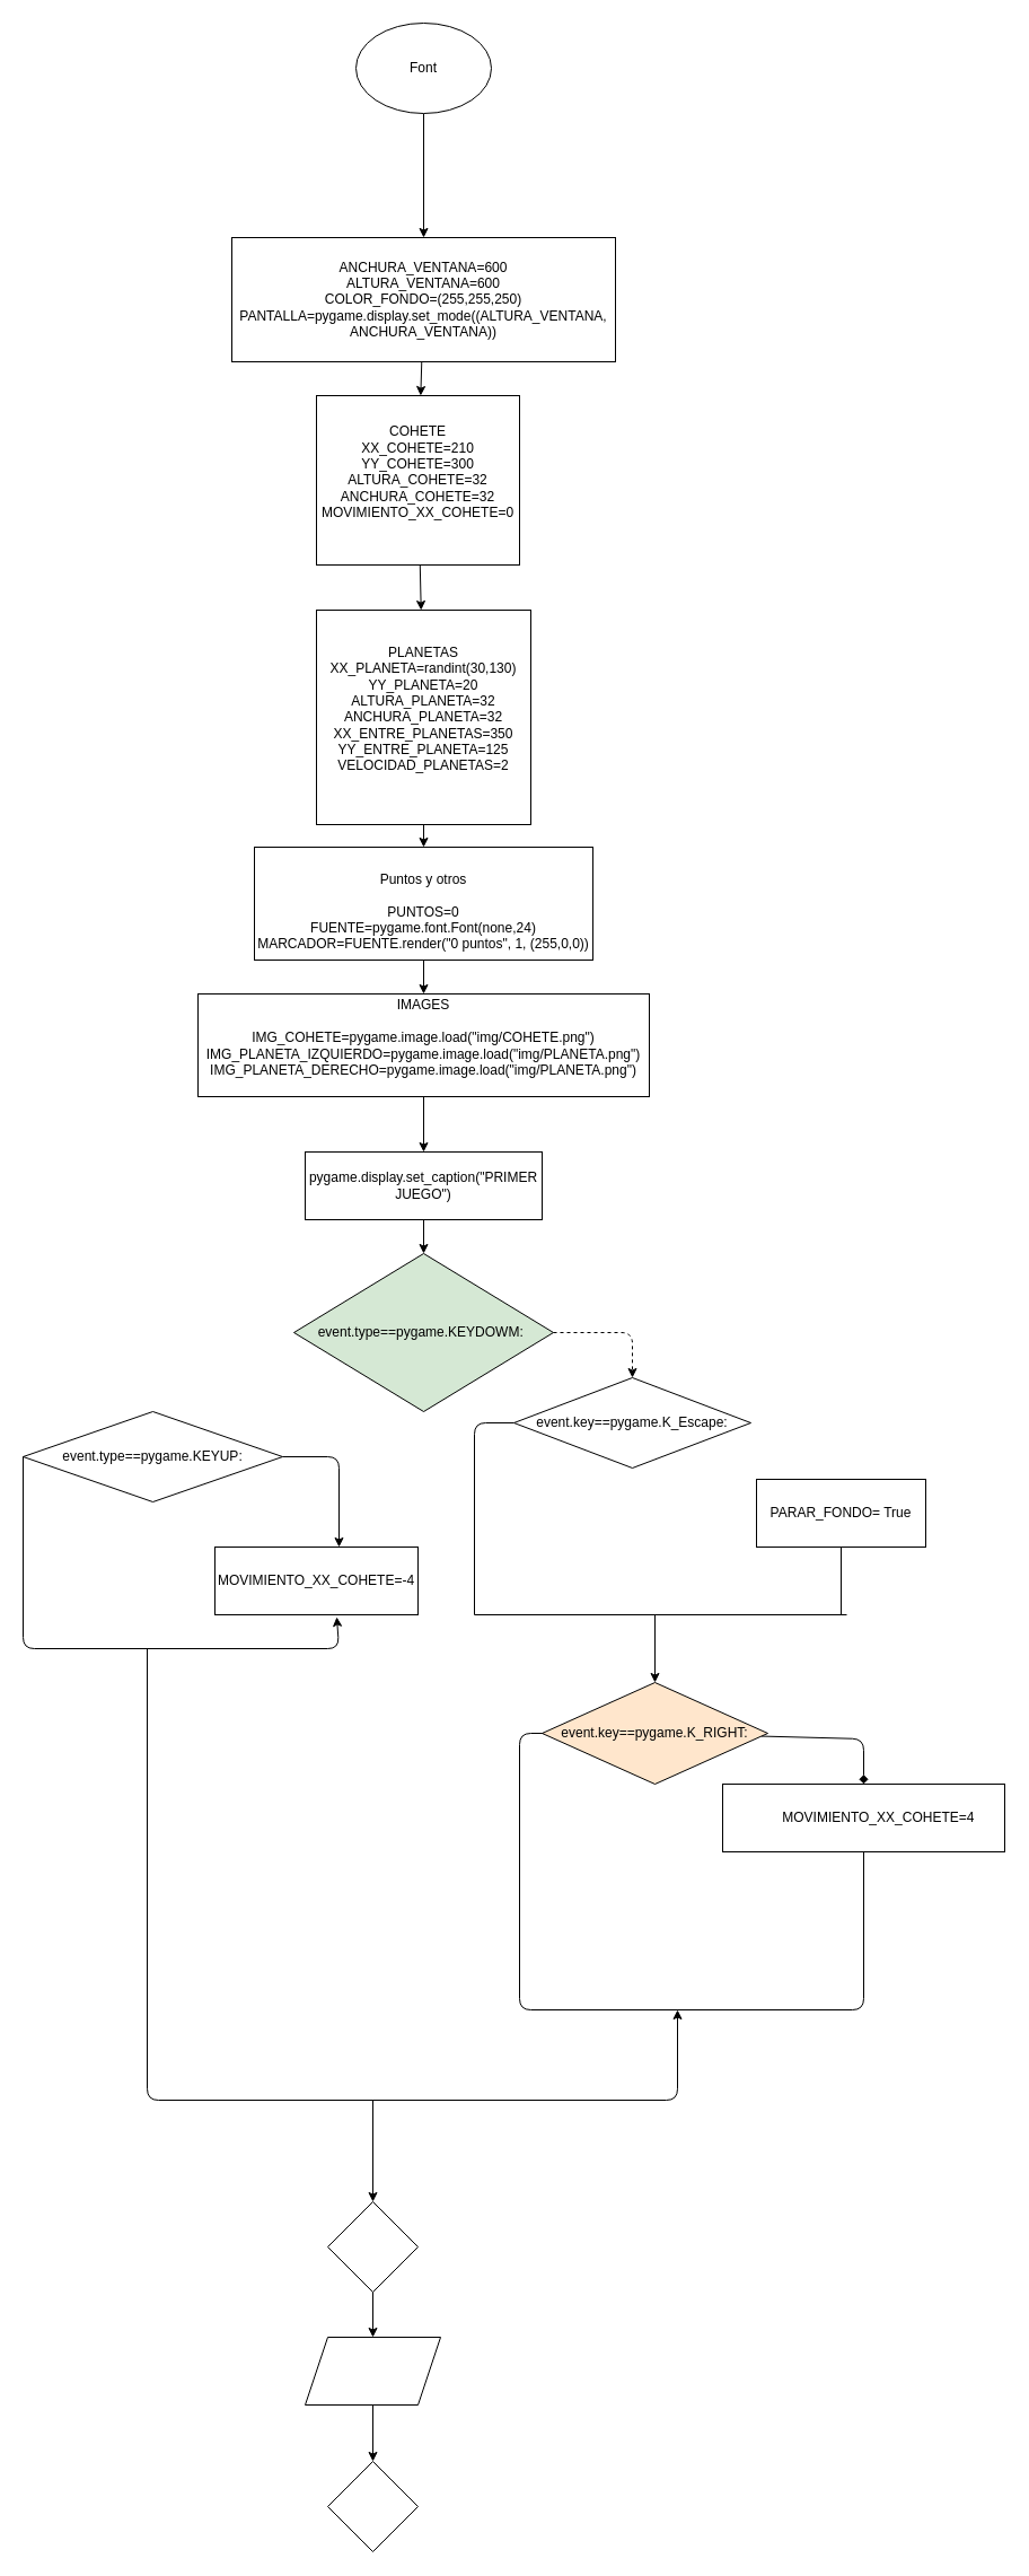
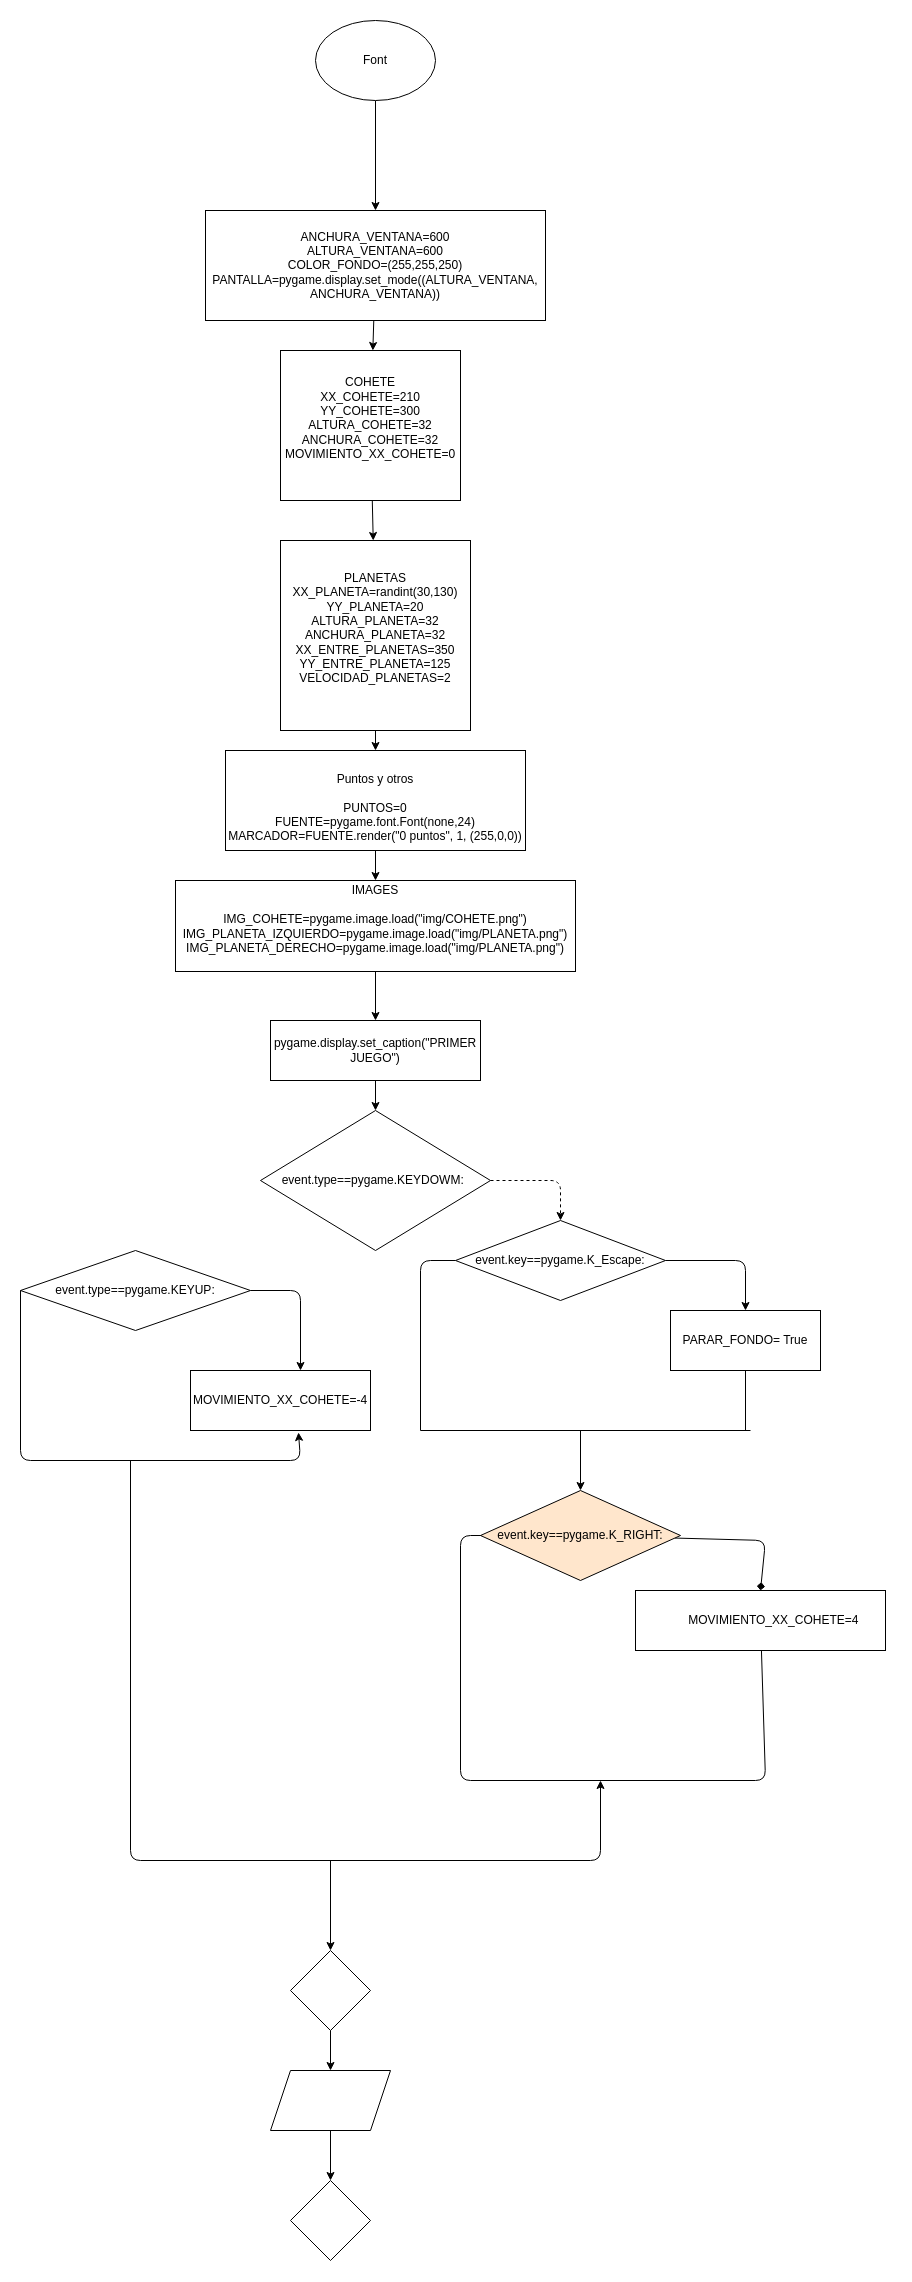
- <mxCell id="17" value="event.type==pygame.KEYDOWM:&lt;span style=&quot;white-space: pre;&quot;&gt;&#09;&lt;/span&gt;" style="rhombus;whiteSpace=wrap;html=1;fillColor=#d5e8d4;" vertex="1" parent="1"><mxGeometry x="260" y="1110" width="230" height="140" as="geometry" /></mxCell>
+ <mxCell id="17" value="event.type==pygame.KEYDOWM:&lt;span style=&quot;white-space: pre;&quot;&gt;&#09;&lt;/span&gt;" style="rhombus;whiteSpace=wrap;html=1;" vertex="1" parent="1"><mxGeometry x="260" y="1110" width="230" height="140" as="geometry" /></mxCell>
+ <mxCell id="18" style="edgeStyle=none;html=1;entryX=0.5;entryY=0;entryDx=0;entryDy=0;" edge="1" parent="1" source="20" target="22"><mxGeometry relative="1" as="geometry"><Array as="points"><mxPoint x="745" y="1260" /></Array></mxGeometry></mxCell>
- <mxCell id="27" value="&lt;span style=&quot;white-space: pre;&quot;&gt;&#09;&lt;/span&gt;MOVIMIENTO_XX_COHETE=4" style="rounded=0;whiteSpace=wrap;html=1;" vertex="1" parent="1"><mxGeometry x="640" width="250" height="60" as="geometry" y="1580" /></mxCell>
+ <mxCell id="27" value="&lt;span style=&quot;white-space: pre;&quot;&gt;&#09;&lt;/span&gt;MOVIMIENTO_XX_COHETE=4" style="rounded=0;whiteSpace=wrap;html=1;" vertex="1" parent="1"><mxGeometry x="635" y="1590" width="250" height="60" as="geometry" /></mxCell>
